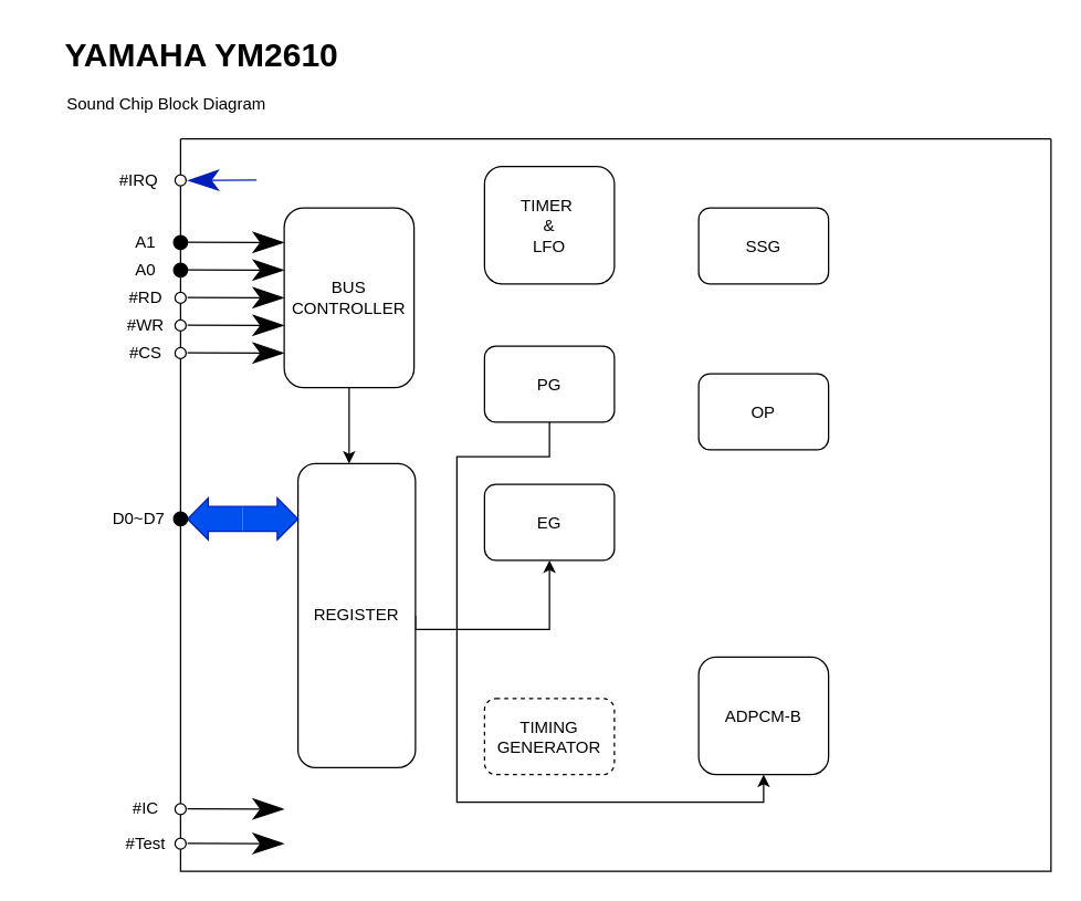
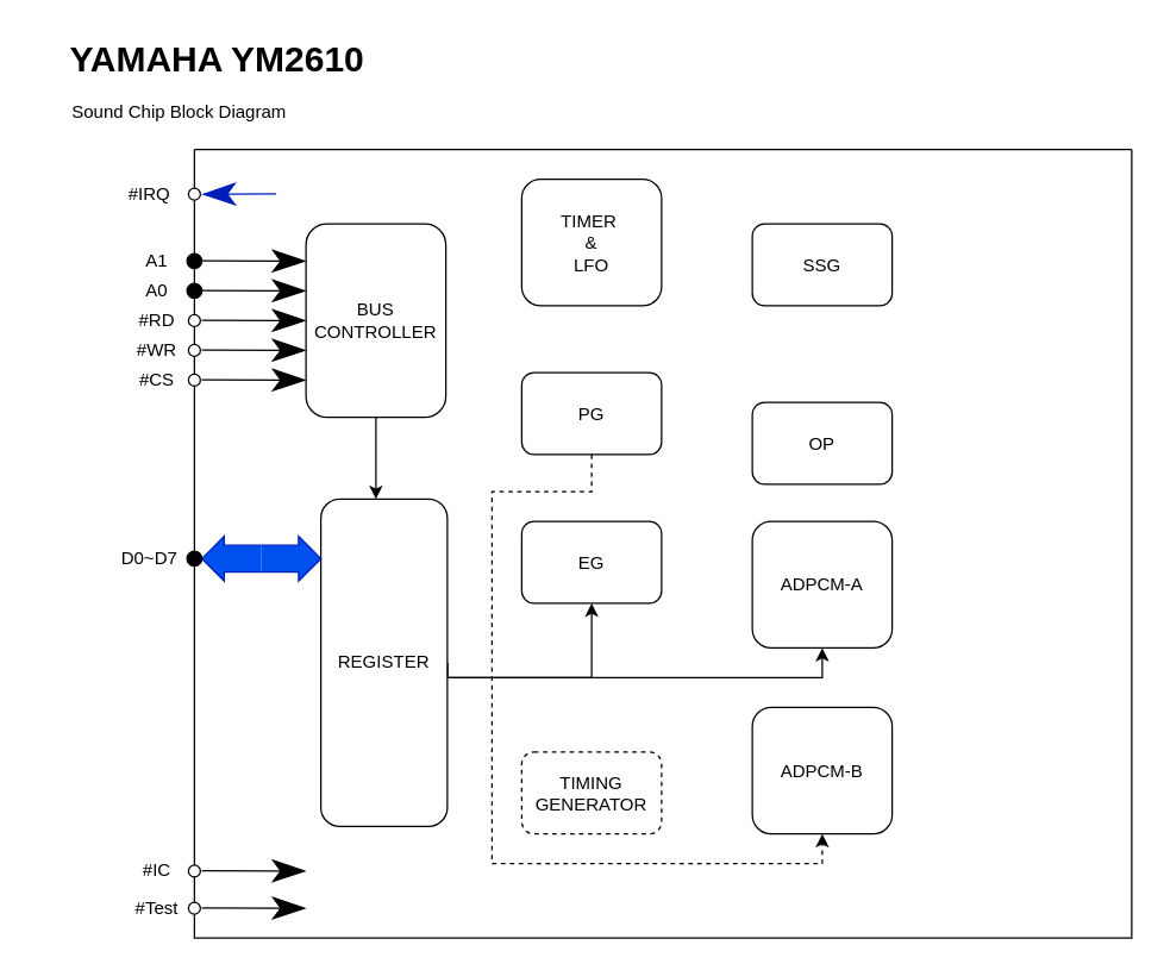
+ <mxCell id="46" value="ADPCM-A" style="rounded=1;whiteSpace=wrap;html=1;fontSize=12;glass=0;strokeWidth=1;shadow=0;" vertex="1" parent="4"><mxGeometry x="375" y="250" width="94" height="85" as="geometry" /></mxCell>
+ <mxCell id="12" style="edgeStyle=orthogonalEdgeStyle;rounded=0;orthogonalLoop=1;jettySize=auto;html=1;exitX=1;exitY=0.5;exitDx=0;exitDy=0;entryX=0.5;entryY=1;entryDx=0;entryDy=0;" edge="1" parent="4" source="13" target="46"><mxGeometry relative="1" as="geometry"><Array as="points"><mxPoint x="170" y="355" /><mxPoint x="422" y="355" /></Array></mxGeometry></mxCell>
- <mxCell id="40" style="edgeStyle=orthogonalEdgeStyle;rounded=0;orthogonalLoop=1;jettySize=auto;html=1;exitX=0.5;exitY=1;exitDx=0;exitDy=0;entryX=0.5;entryY=1;entryDx=0;entryDy=0;" edge="1" parent="4" source="41" target="47"><mxGeometry relative="1" as="geometry"><Array as="points"><mxPoint x="267" y="230" /><mxPoint x="200" y="230" /><mxPoint x="200" y="480" /><mxPoint x="422" y="480" /></Array></mxGeometry></mxCell>
+ <mxCell id="40" style="edgeStyle=orthogonalEdgeStyle;rounded=0;orthogonalLoop=1;jettySize=auto;html=1;exitX=0.5;exitY=1;exitDx=0;exitDy=0;entryX=0.5;entryY=1;entryDx=0;entryDy=0;dashed=1;" edge="1" parent="4" source="41" target="47"><mxGeometry relative="1" as="geometry"><Array as="points"><mxPoint x="267" y="230" /><mxPoint x="200" y="230" /><mxPoint x="200" y="480" /><mxPoint x="422" y="480" /></Array></mxGeometry></mxCell>
